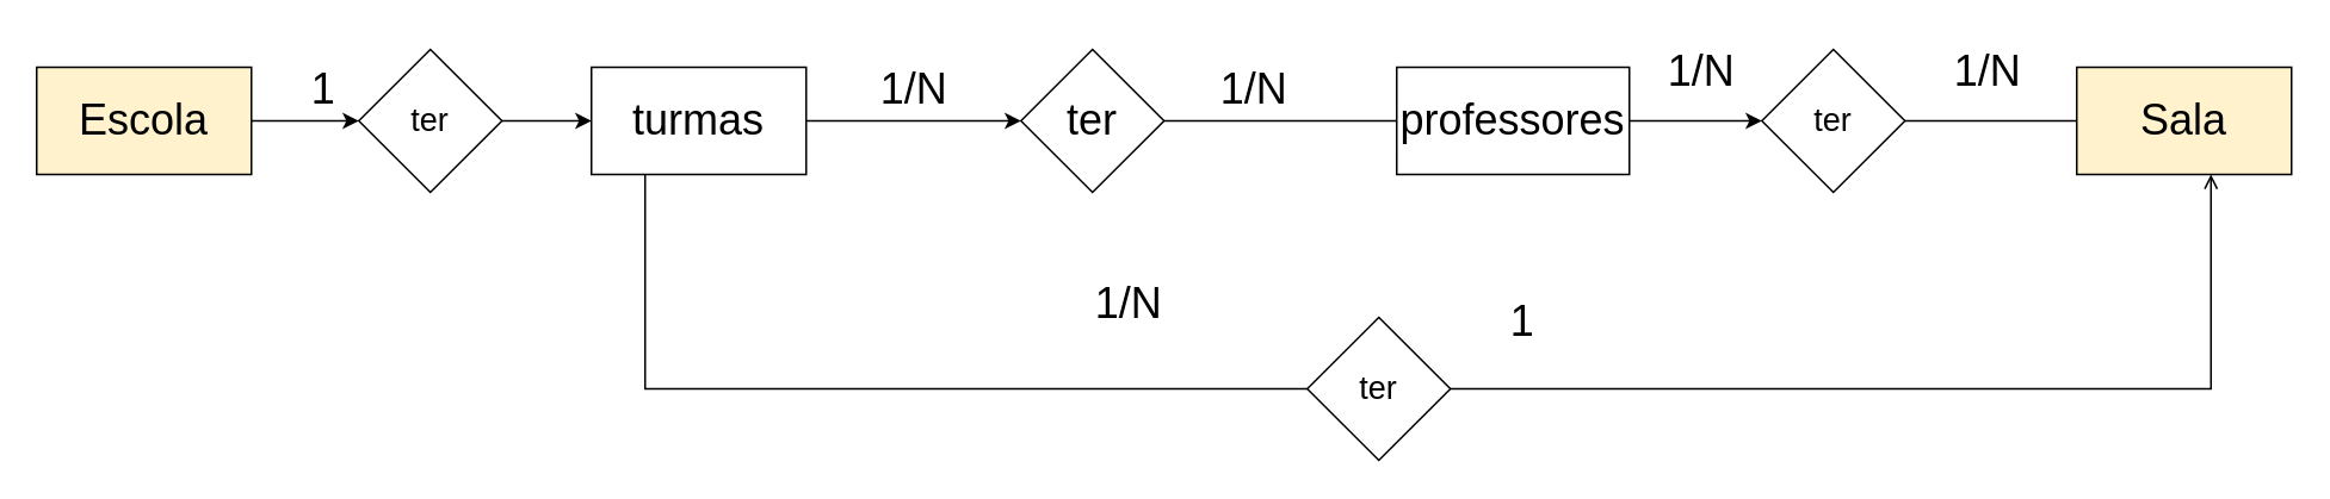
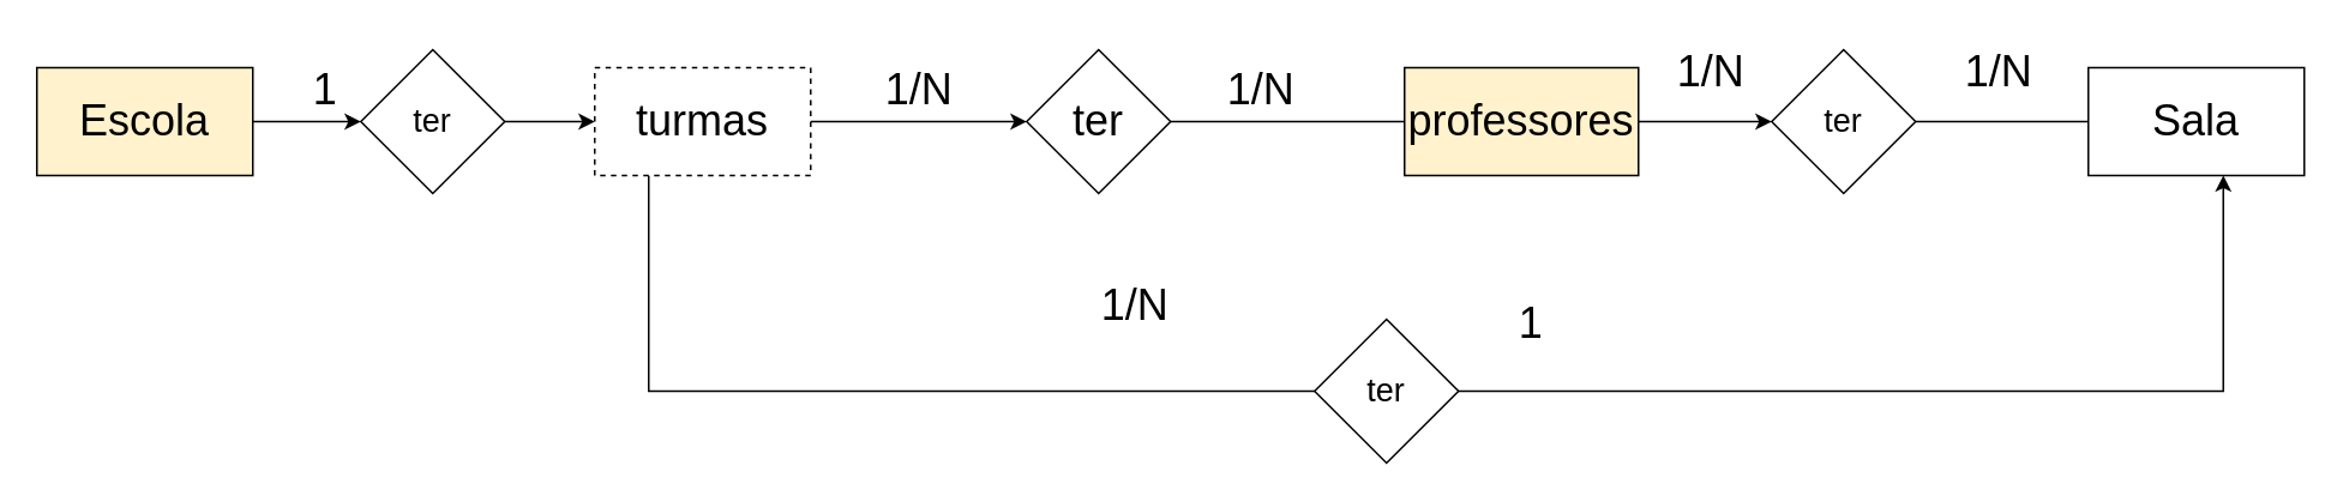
- <mxCell id="8" value="&lt;font style=&quot;font-size: 24px;&quot;&gt;turmas&lt;/font&gt;" style="rounded=0;whiteSpace=wrap;html=1;" vertex="1" parent="1"><mxGeometry x="330" y="37" width="120" height="60" as="geometry" /></mxCell>
+ <mxCell id="8" value="&lt;font style=&quot;font-size: 24px;&quot;&gt;turmas&lt;/font&gt;" style="rounded=0;whiteSpace=wrap;html=1;dashed=1;" vertex="1" parent="1"><mxGeometry x="330" y="37" width="120" height="60" as="geometry" /></mxCell>
- <mxCell id="15" value="&lt;font style=&quot;font-size: 24px;&quot;&gt;professores&lt;/font&gt;" style="rounded=0;whiteSpace=wrap;html=1;" vertex="1" parent="1"><mxGeometry x="780" y="37" width="130" height="60" as="geometry" /></mxCell>
+ <mxCell id="15" value="&lt;font style=&quot;font-size: 24px;&quot;&gt;professores&lt;/font&gt;" style="rounded=0;whiteSpace=wrap;html=1;fillColor=#fff2cc;" vertex="1" parent="1"><mxGeometry x="780" y="37" width="130" height="60" as="geometry" /></mxCell>
- <mxCell id="20" value="&lt;font style=&quot;font-size: 24px;&quot;&gt;Sala&lt;/font&gt;" style="rounded=0;whiteSpace=wrap;html=1;fillColor=#fff2cc;" vertex="1" parent="1"><mxGeometry x="1160" y="37" width="120" height="60" as="geometry" /></mxCell>
+ <mxCell id="20" value="&lt;font style=&quot;font-size: 24px;&quot;&gt;Sala&lt;/font&gt;" style="rounded=0;whiteSpace=wrap;html=1;" vertex="1" parent="1"><mxGeometry x="1160" y="37" width="120" height="60" as="geometry" /></mxCell>
- <mxCell id="7" style="edgeStyle=orthogonalEdgeStyle;rounded=0;orthogonalLoop=1;jettySize=auto;html=1;exitX=0.25;exitY=1;exitDx=0;exitDy=0;entryX=0.625;entryY=1;entryDx=0;entryDy=0;entryPerimeter=0;endArrow=open;" edge="1" parent="1" source="8" target="20"><mxGeometry relative="1" as="geometry"><Array as="points"><mxPoint x="360" y="217" /><mxPoint x="1235" y="217" /></Array></mxGeometry></mxCell>
+ <mxCell id="7" style="edgeStyle=orthogonalEdgeStyle;rounded=0;orthogonalLoop=1;jettySize=auto;html=1;exitX=0.25;exitY=1;exitDx=0;exitDy=0;entryX=0.625;entryY=1;entryDx=0;entryDy=0;entryPerimeter=0;" edge="1" parent="1" source="8" target="20"><mxGeometry relative="1" as="geometry"><Array as="points"><mxPoint x="360" y="217" /><mxPoint x="1235" y="217" /></Array></mxGeometry></mxCell>
